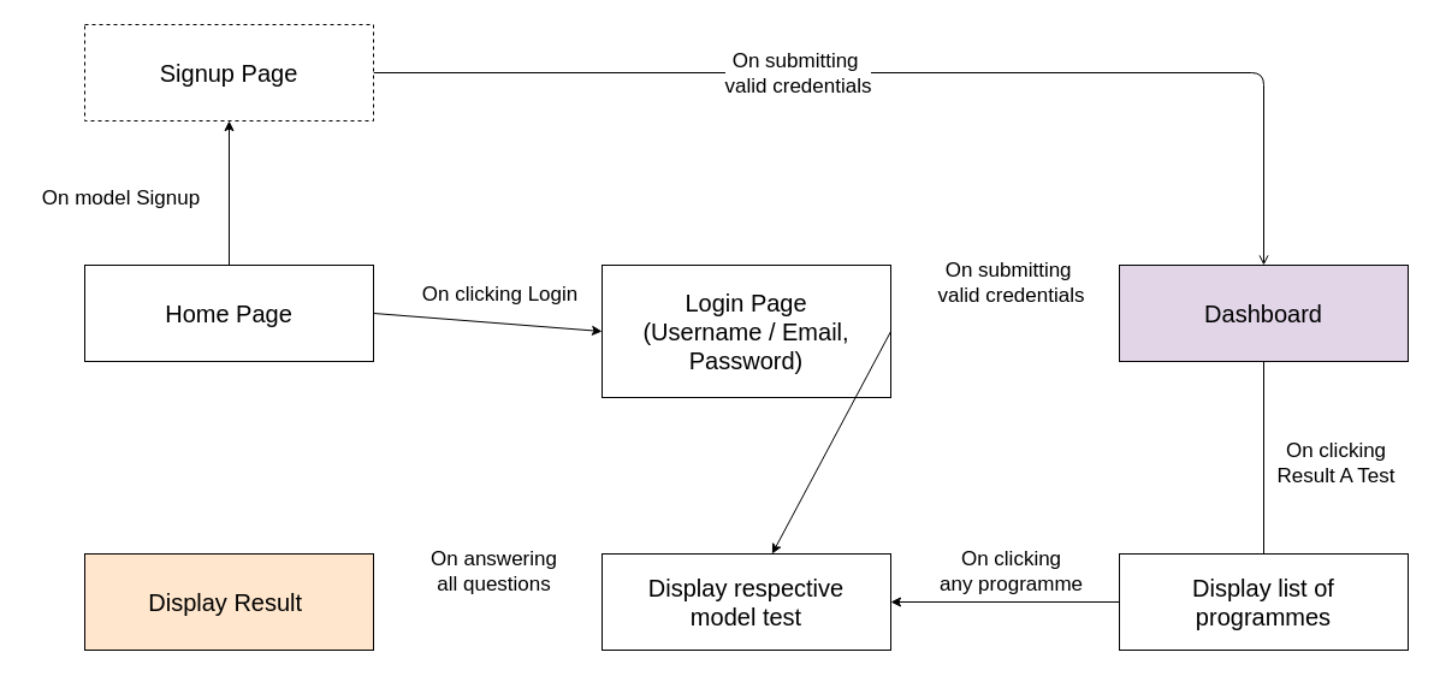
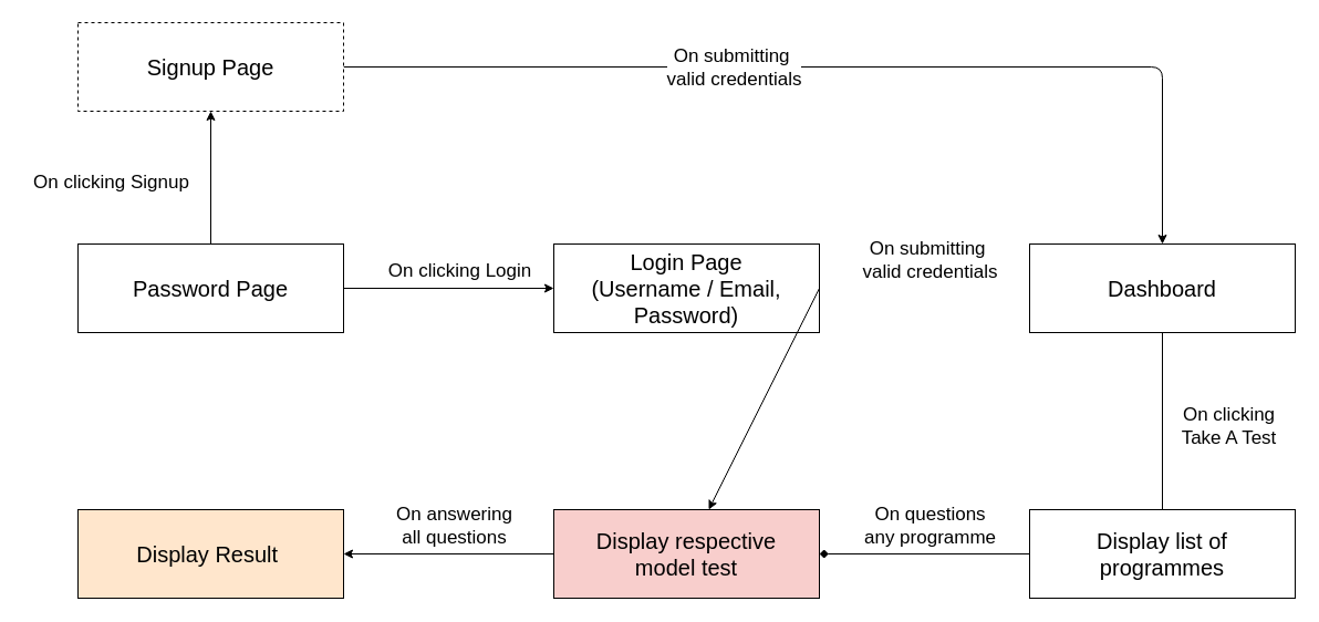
- <mxCell id="22" value="&lt;font style=&quot;font-size: 17px;&quot;&gt;On model Signup&lt;/font&gt;" style="text;html=1;align=center;verticalAlign=middle;resizable=0;points=[];autosize=1;strokeColor=none;fillColor=none;" parent="1" vertex="1"><mxGeometry x="20" y="150" width="160" height="30" as="geometry" /></mxCell>
+ <mxCell id="22" value="&lt;font style=&quot;font-size: 17px;&quot;&gt;On clicking Signup&lt;/font&gt;" style="text;html=1;align=center;verticalAlign=middle;resizable=0;points=[];autosize=1;strokeColor=none;fillColor=none;" parent="1" vertex="1"><mxGeometry x="20" y="150" width="160" height="30" as="geometry" /></mxCell>
- <mxCell id="19" style="edgeStyle=orthogonalEdgeStyle;rounded=1;orthogonalLoop=1;jettySize=auto;html=1;exitX=1;exitY=0.5;exitDx=0;exitDy=0;entryX=0.5;entryY=0;entryDx=0;entryDy=0;strokeColor=default;endArrow=open;" edge="1" parent="1" source="21" target="6"><mxGeometry relative="1" as="geometry" /></mxCell>
+ <mxCell id="19" style="edgeStyle=orthogonalEdgeStyle;rounded=1;orthogonalLoop=1;jettySize=auto;html=1;exitX=1;exitY=0.5;exitDx=0;exitDy=0;entryX=0.5;entryY=0;entryDx=0;entryDy=0;strokeColor=default;" edge="1" parent="1" source="21" target="6"><mxGeometry relative="1" as="geometry" /></mxCell>
- <mxCell id="14" value="&lt;font style=&quot;font-size: 20px;&quot;&gt;Home Page&lt;br&gt;&lt;/font&gt;" style="rounded=0;whiteSpace=wrap;html=1;" parent="1" vertex="1"><mxGeometry x="70" y="220" width="240" height="80" as="geometry" /></mxCell>
+ <mxCell id="14" value="&lt;font style=&quot;font-size: 20px;&quot;&gt;Password Page&lt;br&gt;&lt;/font&gt;" style="rounded=0;whiteSpace=wrap;html=1;" parent="1" vertex="1"><mxGeometry x="70" y="220" width="240" height="80" as="geometry" /></mxCell>
- <mxCell id="6" value="&lt;font style=&quot;font-size: 20px;&quot;&gt;Dashboard&lt;br&gt;&lt;/font&gt;" style="rounded=0;whiteSpace=wrap;html=1;fillColor=#e1d5e7;" parent="1" vertex="1"><mxGeometry x="930" y="220" width="240" height="80" as="geometry" /></mxCell>
+ <mxCell id="6" value="&lt;font style=&quot;font-size: 20px;&quot;&gt;Dashboard&lt;br&gt;&lt;/font&gt;" style="rounded=0;whiteSpace=wrap;html=1;" parent="1" vertex="1"><mxGeometry x="930" y="220" width="240" height="80" as="geometry" /></mxCell>
- <mxCell id="2" value="&lt;font style=&quot;font-size: 20px;&quot;&gt;Login Page&lt;br&gt;(Username / Email, Password)&lt;br&gt;&lt;/font&gt;" style="rounded=0;whiteSpace=wrap;html=1;" parent="1" vertex="1"><mxGeometry x="500" y="220" width="240" height="110" as="geometry" /></mxCell>
+ <mxCell id="2" value="&lt;font style=&quot;font-size: 20px;&quot;&gt;Login Page&lt;br&gt;(Username / Email, Password)&lt;br&gt;&lt;/font&gt;" style="rounded=0;whiteSpace=wrap;html=1;" parent="1" vertex="1"><mxGeometry x="500" y="220" width="240" height="80" as="geometry" /></mxCell>
- <mxCell id="10" value="&lt;font style=&quot;font-size: 17px;&quot;&gt;On clicking&lt;br&gt;Result A Test&lt;br&gt;&lt;/font&gt;" style="text;html=1;align=center;verticalAlign=middle;resizable=0;points=[];autosize=1;strokeColor=none;fillColor=none;" parent="1" vertex="1"><mxGeometry x="1060" y="360" width="100" height="50" as="geometry" /></mxCell>
+ <mxCell id="10" value="&lt;font style=&quot;font-size: 17px;&quot;&gt;On clicking&lt;br&gt;Take A Test&lt;br&gt;&lt;/font&gt;" style="text;html=1;align=center;verticalAlign=middle;resizable=0;points=[];autosize=1;strokeColor=none;fillColor=none;" parent="1" vertex="1"><mxGeometry x="1060" y="360" width="100" height="50" as="geometry" /></mxCell>
- <mxCell id="13" value="&lt;font style=&quot;font-size: 17px;&quot;&gt;On clicking&lt;br&gt;any programme&lt;br&gt;&lt;/font&gt;" style="text;html=1;align=center;verticalAlign=middle;resizable=0;points=[];autosize=1;strokeColor=none;fillColor=none;" parent="1" vertex="1"><mxGeometry x="770" y="450" width="140" height="50" as="geometry" /></mxCell>
+ <mxCell id="13" value="&lt;font style=&quot;font-size: 17px;&quot;&gt;On questions&lt;br&gt;any programme&lt;br&gt;&lt;/font&gt;" style="text;html=1;align=center;verticalAlign=middle;resizable=0;points=[];autosize=1;strokeColor=none;fillColor=none;" parent="1" vertex="1"><mxGeometry x="770" y="450" width="140" height="50" as="geometry" /></mxCell>
+ <mxCell id="16" value="" style="endArrow=classic;html=1;rounded=0;entryX=1;entryY=0.5;entryDx=0;entryDy=0;exitX=0;exitY=0.5;exitDx=0;exitDy=0;" parent="1" source="12" target="15" edge="1"><mxGeometry width="50" height="50" relative="1" as="geometry"><mxPoint x="1050" y="780" as="sourcePoint" /><mxPoint x="1049.58" y="920" as="targetPoint" /></mxGeometry></mxCell>
- <mxCell id="12" value="&lt;font style=&quot;font-size: 20px;&quot;&gt;Display respective&lt;br&gt;model test&lt;br&gt;&lt;/font&gt;" style="rounded=0;whiteSpace=wrap;html=1;" parent="1" vertex="1"><mxGeometry x="500" y="460" width="240" height="80" as="geometry" /></mxCell>
+ <mxCell id="12" value="&lt;font style=&quot;font-size: 20px;&quot;&gt;Display respective&lt;br&gt;model test&lt;br&gt;&lt;/font&gt;" style="rounded=0;whiteSpace=wrap;html=1;fillColor=#f8cecc;" parent="1" vertex="1"><mxGeometry x="500" y="460" width="240" height="80" as="geometry" /></mxCell>
- <mxCell id="11" value="" style="endArrow=classic;html=1;rounded=0;exitX=0;exitY=0.5;exitDx=0;exitDy=0;entryX=1;entryY=0.5;entryDx=0;entryDy=0;" parent="1" source="9" target="12" edge="1"><mxGeometry width="50" height="50" relative="1" as="geometry"><mxPoint x="1049.29" y="540" as="sourcePoint" /><mxPoint x="1049" y="700" as="targetPoint" /></mxGeometry></mxCell>
+ <mxCell id="11" value="" style="endArrow=diamond;html=1;rounded=0;exitX=0;exitY=0.5;exitDx=0;exitDy=0;entryX=1;entryY=0.5;entryDx=0;entryDy=0;" parent="1" source="9" target="12" edge="1"><mxGeometry width="50" height="50" relative="1" as="geometry"><mxPoint x="1049.29" y="540" as="sourcePoint" /><mxPoint x="1049" y="700" as="targetPoint" /></mxGeometry></mxCell>
